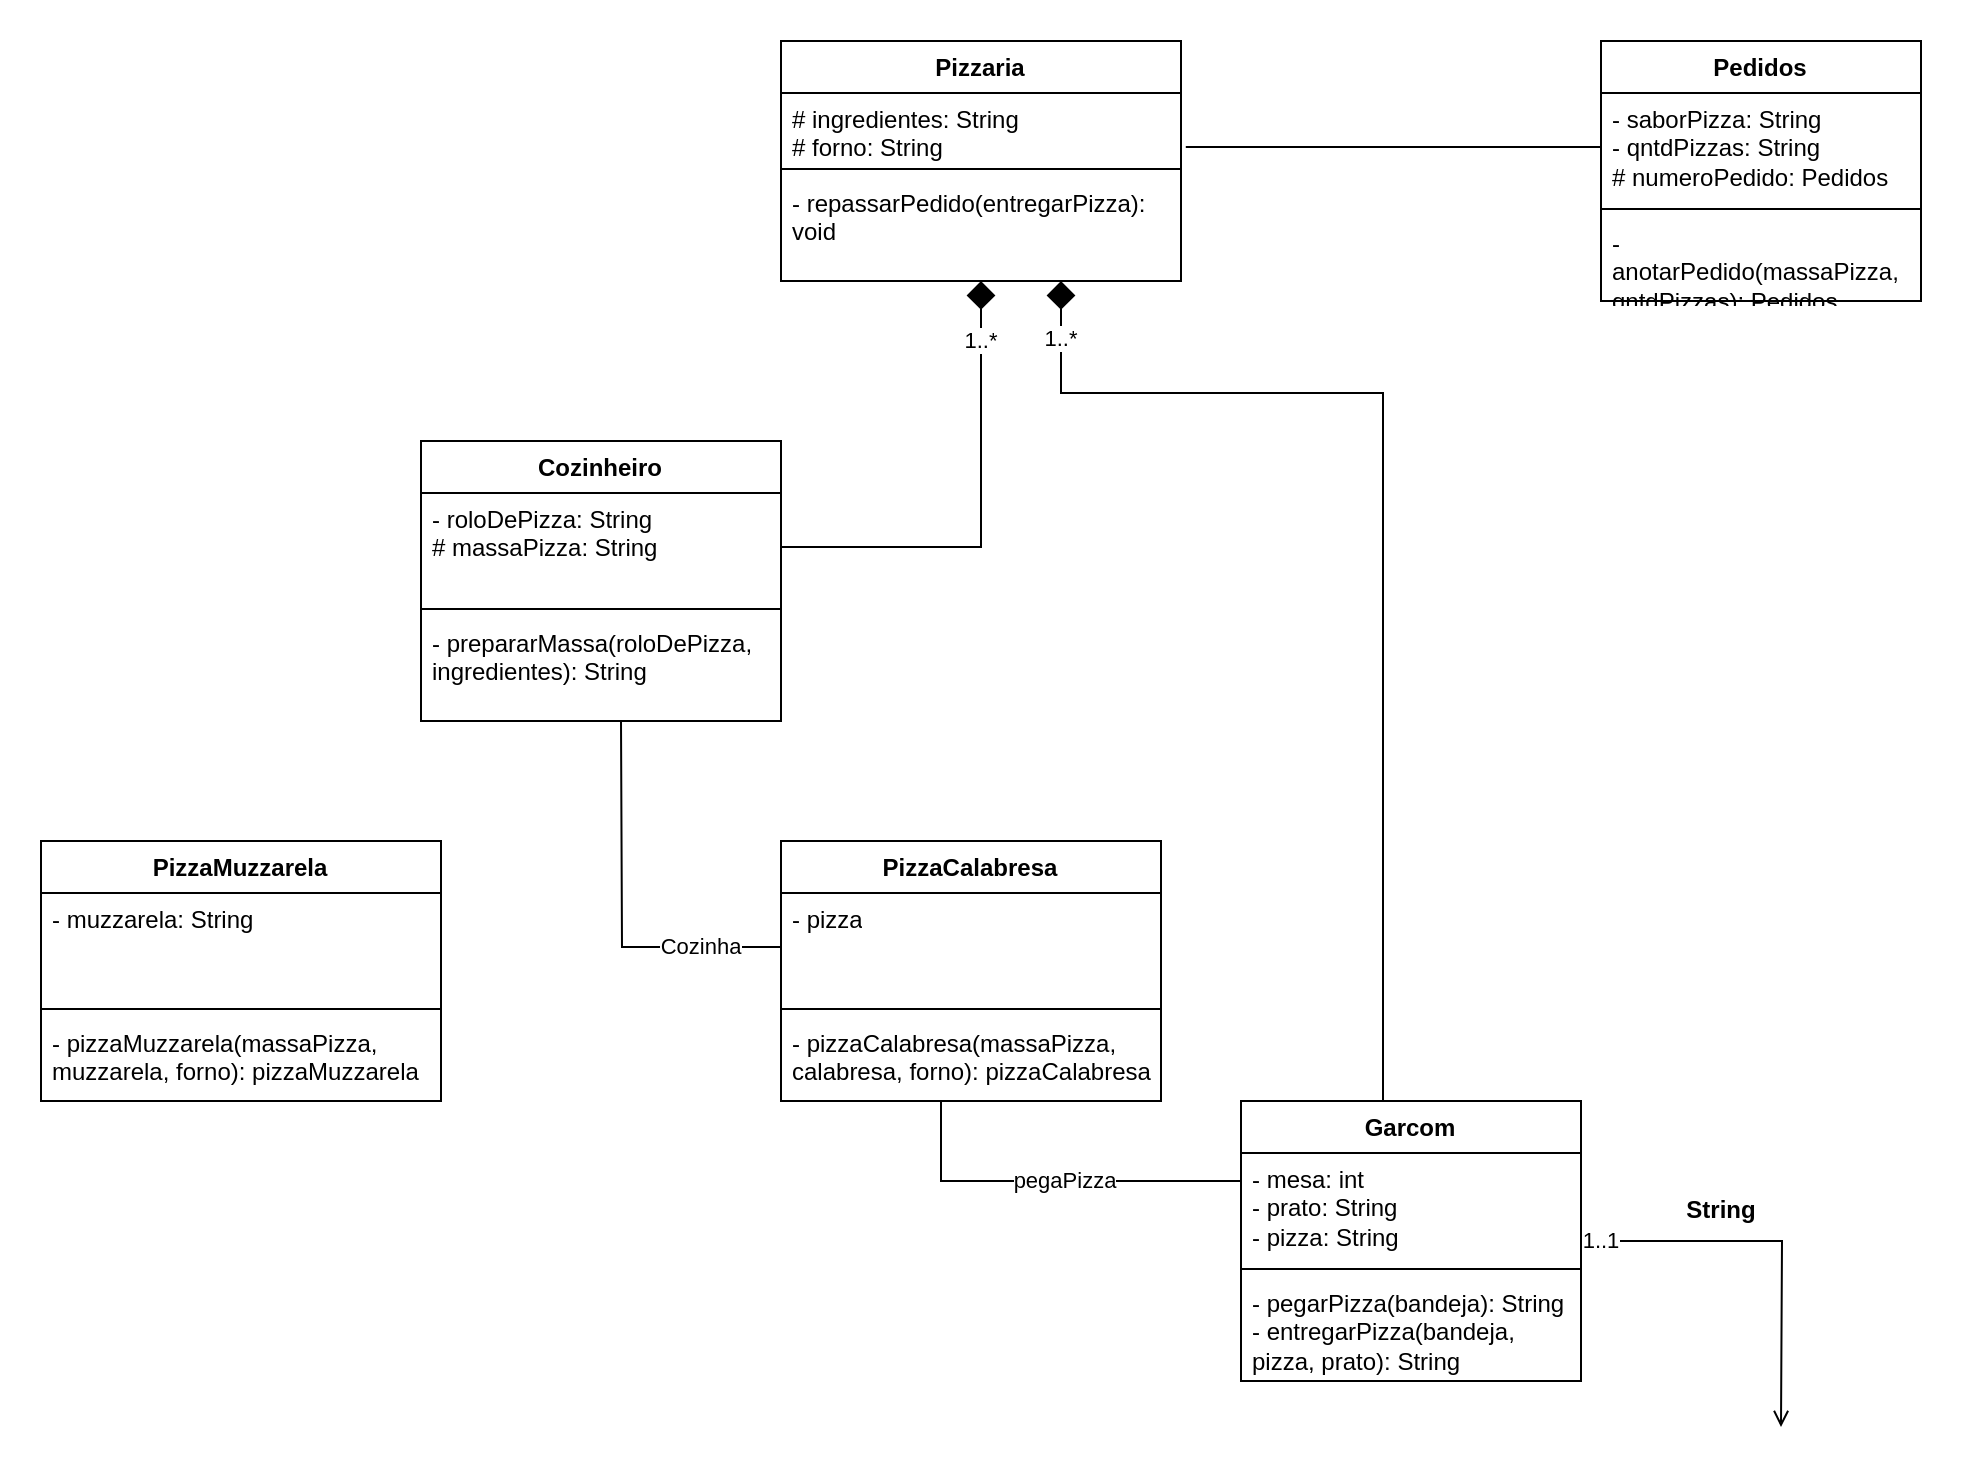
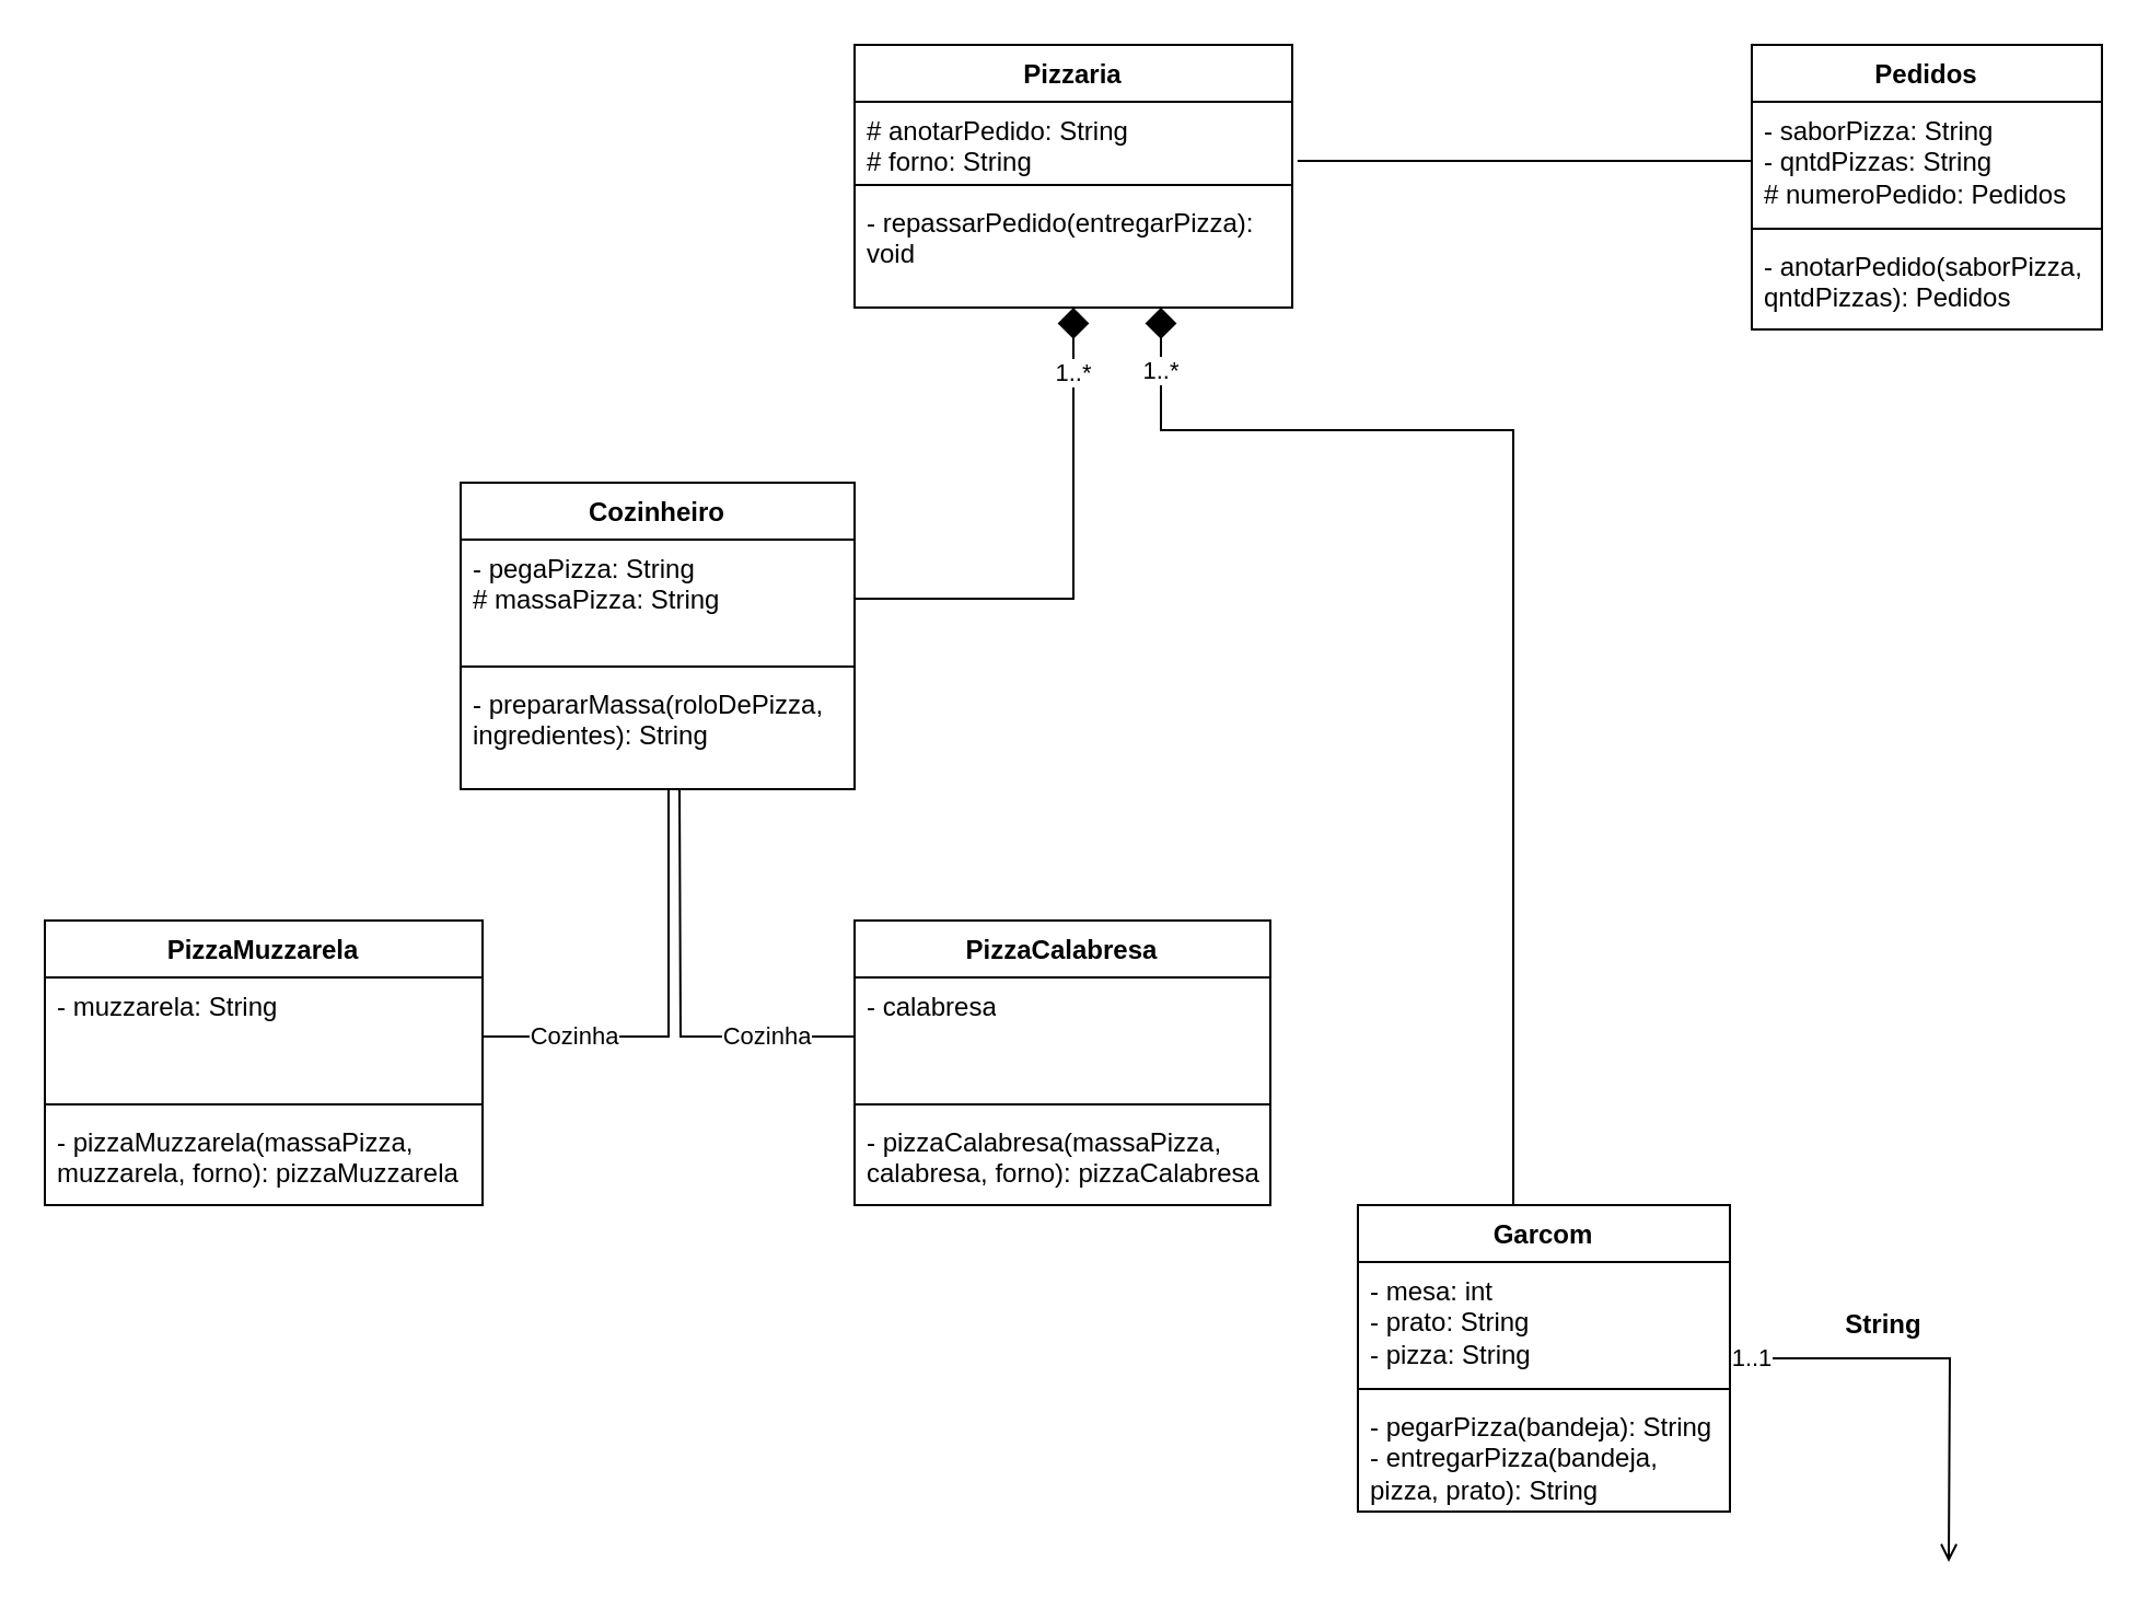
- <mxCell id="3" value="# ingredientes: String&lt;div&gt;# forno&lt;span style=&quot;background-color: initial;&quot;&gt;: String&lt;/span&gt;&lt;/div&gt;" style="text;strokeColor=none;fillColor=none;align=left;verticalAlign=top;spacingLeft=4;spacingRight=4;overflow=hidden;rotatable=0;points=[[0,0.5],[1,0.5]];portConstraint=eastwest;whiteSpace=wrap;html=1;" parent="2" vertex="1"><mxGeometry y="26" width="200" height="34" as="geometry" /></mxCell>
+ <mxCell id="3" value="# anotarPedido: String&lt;div&gt;# forno&lt;span style=&quot;background-color: initial;&quot;&gt;: String&lt;/span&gt;&lt;/div&gt;" style="text;strokeColor=none;fillColor=none;align=left;verticalAlign=top;spacingLeft=4;spacingRight=4;overflow=hidden;rotatable=0;points=[[0,0.5],[1,0.5]];portConstraint=eastwest;whiteSpace=wrap;html=1;" parent="2" vertex="1"><mxGeometry y="26" width="200" height="34" as="geometry" /></mxCell>
- <mxCell id="31" value="- anotarPedido(massaPizza, qntdPizzas): Pedidos" style="text;strokeColor=none;fillColor=none;align=left;verticalAlign=top;spacingLeft=4;spacingRight=4;overflow=hidden;rotatable=0;points=[[0,0.5],[1,0.5]];portConstraint=eastwest;whiteSpace=wrap;html=1;" parent="28" vertex="1"><mxGeometry y="88" width="160" height="42" as="geometry" /></mxCell>
+ <mxCell id="31" value="- anotarPedido(saborPizza, qntdPizzas): Pedidos" style="text;strokeColor=none;fillColor=none;align=left;verticalAlign=top;spacingLeft=4;spacingRight=4;overflow=hidden;rotatable=0;points=[[0,0.5],[1,0.5]];portConstraint=eastwest;whiteSpace=wrap;html=1;" parent="28" vertex="1"><mxGeometry y="88" width="160" height="42" as="geometry" /></mxCell>
- <mxCell id="12" value="- roloDePizza: String&lt;div&gt;# massaPizza&lt;span style=&quot;background-color: initial;&quot;&gt;: String&lt;/span&gt;&lt;/div&gt;" style="text;strokeColor=none;fillColor=none;align=left;verticalAlign=top;spacingLeft=4;spacingRight=4;overflow=hidden;rotatable=0;points=[[0,0.5],[1,0.5]];portConstraint=eastwest;whiteSpace=wrap;html=1;" parent="11" vertex="1"><mxGeometry y="26" width="180" height="54" as="geometry" /></mxCell>
+ <mxCell id="12" value="- pegaPizza: String&lt;div&gt;# massaPizza&lt;span style=&quot;background-color: initial;&quot;&gt;: String&lt;/span&gt;&lt;/div&gt;" style="text;strokeColor=none;fillColor=none;align=left;verticalAlign=top;spacingLeft=4;spacingRight=4;overflow=hidden;rotatable=0;points=[[0,0.5],[1,0.5]];portConstraint=eastwest;whiteSpace=wrap;html=1;" parent="11" vertex="1"><mxGeometry y="26" width="180" height="54" as="geometry" /></mxCell>
+ <mxCell id="26" value="Cozinha" style="edgeStyle=orthogonalEdgeStyle;rounded=0;orthogonalLoop=1;jettySize=auto;html=1;entryX=0.469;entryY=1;entryDx=0;entryDy=0;entryPerimeter=0;endArrow=none;endFill=0;align=center;" parent="1" source="23" target="14" edge="1"><mxGeometry x="-0.596" relative="1" as="geometry"><Array as="points"><mxPoint x="305" y="473" /></Array><mxPoint as="offset" /></mxGeometry></mxCell>
- <mxCell id="19" value="- pizza" style="text;strokeColor=none;fillColor=none;align=left;verticalAlign=top;spacingLeft=4;spacingRight=4;overflow=hidden;rotatable=0;points=[[0,0.5],[1,0.5]];portConstraint=eastwest;whiteSpace=wrap;html=1;" parent="17" vertex="1"><mxGeometry y="26" width="190" height="54" as="geometry" /></mxCell>
+ <mxCell id="19" value="- calabresa" style="text;strokeColor=none;fillColor=none;align=left;verticalAlign=top;spacingLeft=4;spacingRight=4;overflow=hidden;rotatable=0;points=[[0,0.5],[1,0.5]];portConstraint=eastwest;whiteSpace=wrap;html=1;" parent="17" vertex="1"><mxGeometry y="26" width="190" height="54" as="geometry" /></mxCell>
- <mxCell id="16" value="pegaPizza" style="edgeStyle=orthogonalEdgeStyle;rounded=0;orthogonalLoop=1;jettySize=auto;html=1;entryX=0;entryY=0.5;entryDx=0;entryDy=0;endArrow=none;endFill=0;" parent="1" source="17" target="8" edge="1"><mxGeometry relative="1" as="geometry"><Array as="points"><mxPoint x="470" y="590" /><mxPoint x="620" y="590" /></Array></mxGeometry></mxCell>
